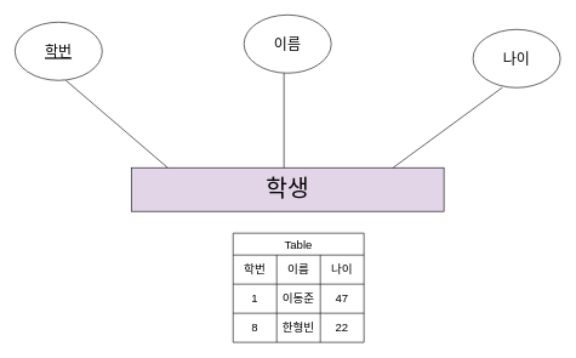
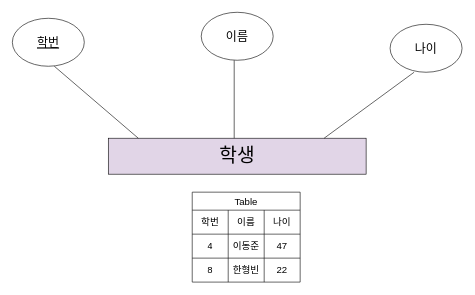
- <mxCell id="15" value="1" style="shape=partialRectangle;html=1;whiteSpace=wrap;connectable=0;strokeColor=inherit;overflow=hidden;fillColor=none;top=0;left=0;bottom=0;right=0;pointerEvents=1;fontSize=16;" vertex="1" parent="14"><mxGeometry width="60" height="40" as="geometry"><mxRectangle width="60" height="40" as="alternateBounds" /></mxGeometry></mxCell>
+ <mxCell id="15" value="4" style="shape=partialRectangle;html=1;whiteSpace=wrap;connectable=0;strokeColor=inherit;overflow=hidden;fillColor=none;top=0;left=0;bottom=0;right=0;pointerEvents=1;fontSize=16;" vertex="1" parent="14"><mxGeometry width="60" height="40" as="geometry"><mxRectangle width="60" height="40" as="alternateBounds" /></mxGeometry></mxCell>
